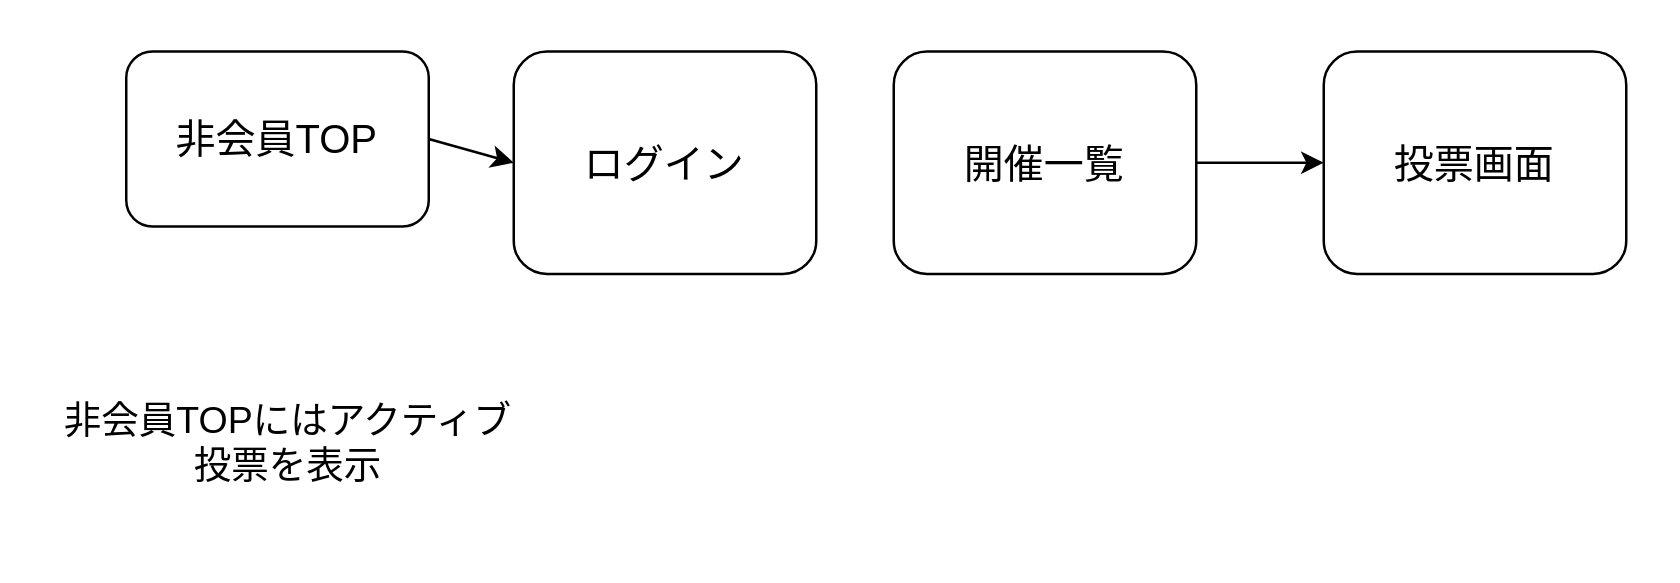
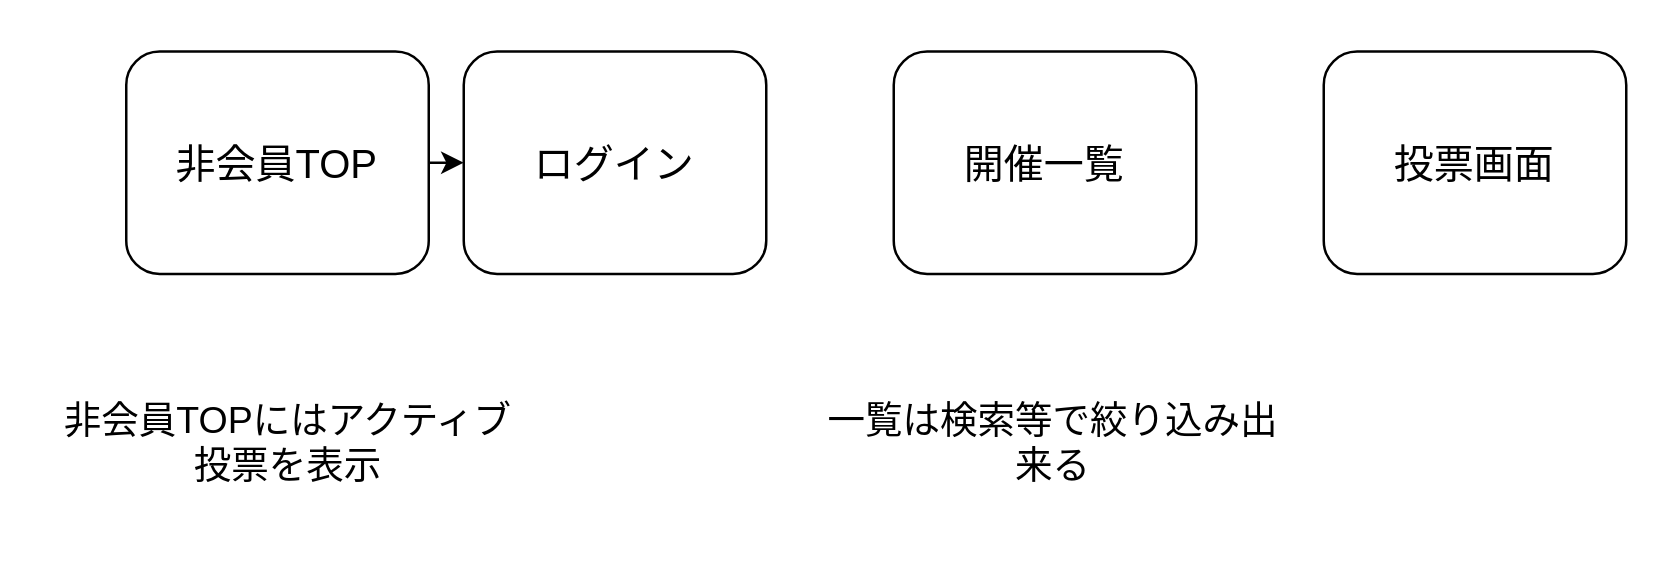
- <mxCell id="6" value="非会員TOP" style="rounded=1;whiteSpace=wrap;html=1;fontSize=16;" vertex="1" parent="1"><mxGeometry x="50" y="20" width="121" height="70" as="geometry" /></mxCell>
+ <mxCell id="6" value="非会員TOP" style="rounded=1;whiteSpace=wrap;html=1;fontSize=16;" vertex="1" parent="1"><mxGeometry x="50" y="20" width="121" height="89" as="geometry" /></mxCell>
- <mxCell id="2" value="ログイン" style="rounded=1;whiteSpace=wrap;html=1;fontSize=16;" parent="1" vertex="1"><mxGeometry x="205" y="20" width="121" height="89" as="geometry" /></mxCell>
+ <mxCell id="2" value="ログイン" style="rounded=1;whiteSpace=wrap;html=1;fontSize=16;" parent="1" vertex="1"><mxGeometry x="185" y="20" width="121" height="89" as="geometry" /></mxCell>
- <mxCell id="5" value="" style="endArrow=classic;html=1;rounded=0;entryX=0;entryY=0.5;entryDx=0;entryDy=0;exitX=1;exitY=0.5;exitDx=0;exitDy=0;" edge="1" parent="1" source="3" target="4"><mxGeometry width="50" height="50" relative="1" as="geometry"><mxPoint x="439" y="185" as="sourcePoint" /><mxPoint x="489" y="135" as="targetPoint" /></mxGeometry></mxCell>
+ <mxCell id="9" value="一覧は検索等で絞り込み出来る" style="text;html=1;strokeColor=none;fillColor=none;align=center;verticalAlign=middle;whiteSpace=wrap;rounded=0;fontSize=15;" vertex="1" parent="1"><mxGeometry x="326" y="141" width="190" height="70" as="geometry" /></mxCell>
